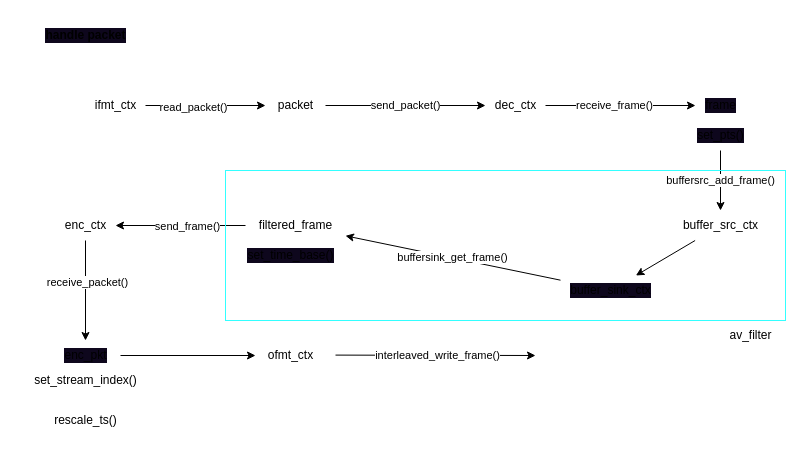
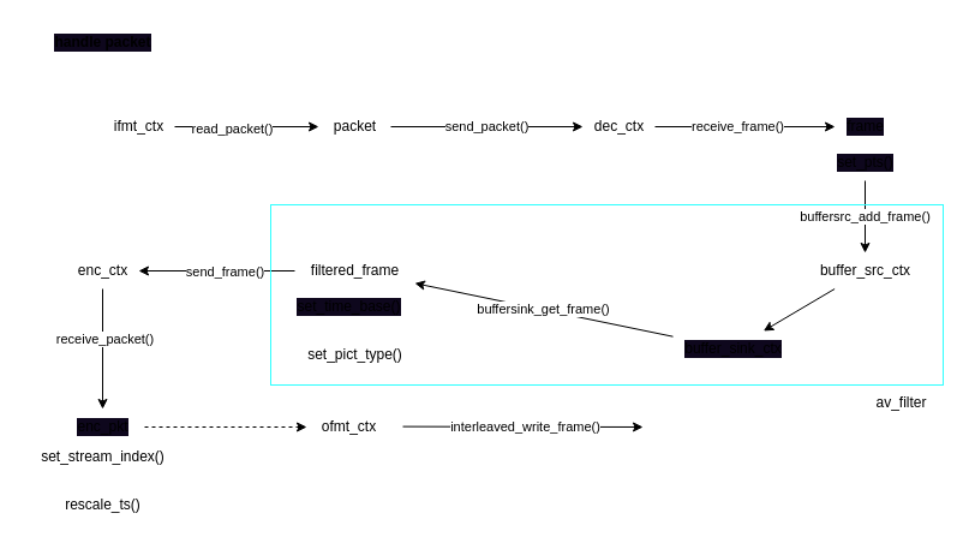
+ <mxCell id="22" value="set_pict_type()" style="text;html=1;align=center;verticalAlign=middle;resizable=0;points=[];autosize=1;strokeColor=none;fillColor=none;" vertex="1" parent="1"><mxGeometry x="245" y="280" width="100" height="30" as="geometry" /></mxCell>
- <mxCell id="26" value="" style="edgeStyle=none;html=1;" edge="1" parent="1" source="27" target="30"><mxGeometry relative="1" as="geometry" /></mxCell>
+ <mxCell id="26" value="" style="edgeStyle=none;html=1;dashed=1;" edge="1" parent="1" source="27" target="30"><mxGeometry relative="1" as="geometry" /></mxCell>
